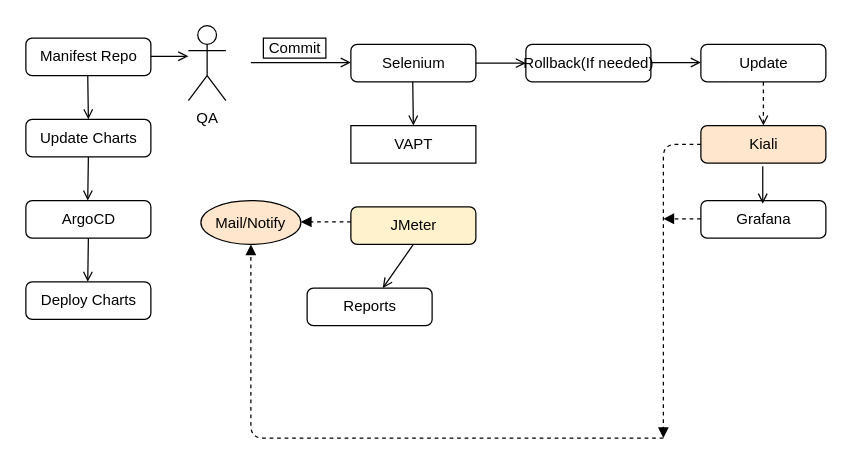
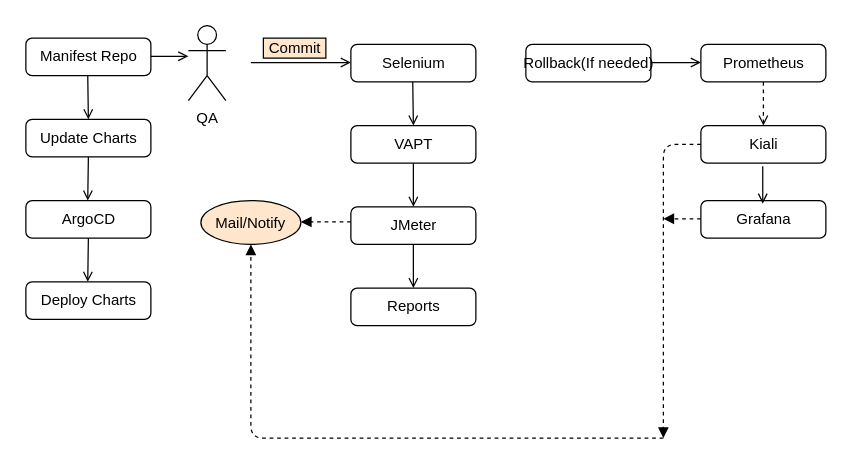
- <mxCell id="4" value="Commit" style="html=1;" parent="1" vertex="1"><mxGeometry x="210" y="30" width="50" height="16" as="geometry" /></mxCell>
+ <mxCell id="4" value="Commit" style="html=1;fillColor=#ffe6cc;" parent="1" vertex="1"><mxGeometry x="210" y="30" width="50" height="16" as="geometry" /></mxCell>
- <mxCell id="7" value="" style="html=1;rounded=0;labelBackgroundColor=none;align=left;spacingLeft=5;endArrow=open;endFill=0;" parent="1" source="5" target="6" edge="1"><mxGeometry relative="1" as="geometry" /></mxCell>
- <mxCell id="14" value="Update" style="html=1;rounded=1;absoluteArcSize=1;arcSize=10;" parent="1" vertex="1"><mxGeometry x="560" y="35" width="100" height="30" as="geometry" /></mxCell>
+ <mxCell id="14" value="Prometheus" style="html=1;rounded=1;absoluteArcSize=1;arcSize=10;" parent="1" vertex="1"><mxGeometry x="560" y="35" width="100" height="30" as="geometry" /></mxCell>
- <mxCell id="10" value="VAPT" style="html=1;absoluteArcSize=1;arcSize=10;rounded=0;" parent="9" vertex="1"><mxGeometry width="100" height="30" as="geometry" /></mxCell>
+ <mxCell id="10" value="VAPT" style="html=1;rounded=1;absoluteArcSize=1;arcSize=10;" parent="9" vertex="1"><mxGeometry width="100" height="30" as="geometry" /></mxCell>
- <mxCell id="15" value="Kiali" style="html=1;rounded=1;absoluteArcSize=1;arcSize=10;fillColor=#ffe6cc;" parent="1" vertex="1"><mxGeometry x="560" y="100" width="100" height="30" as="geometry" /></mxCell>
+ <mxCell id="15" value="Kiali" style="html=1;rounded=1;absoluteArcSize=1;arcSize=10;" parent="1" vertex="1"><mxGeometry x="560" y="100" width="100" height="30" as="geometry" /></mxCell>
+ <mxCell id="12" value="" style="html=1;rounded=0;labelBackgroundColor=none;align=left;spacingLeft=5;endArrow=open;endFill=0;" parent="9" source="10" target="11" edge="1"><mxGeometry relative="1" as="geometry" /></mxCell>
- <mxCell id="11" value="JMeter" style="html=1;rounded=1;absoluteArcSize=1;arcSize=10;fillColor=#fff2cc;" parent="9" vertex="1"><mxGeometry y="65" width="100" height="30" as="geometry" /></mxCell>
+ <mxCell id="11" value="JMeter" style="html=1;rounded=1;absoluteArcSize=1;arcSize=10;" parent="9" vertex="1"><mxGeometry y="65" width="100" height="30" as="geometry" /></mxCell>
- <mxCell id="18" value="Reports" style="html=1;rounded=1;absoluteArcSize=1;arcSize=10;" parent="1" vertex="1"><mxGeometry x="245" y="230" width="100" height="30" as="geometry" /></mxCell>
+ <mxCell id="18" value="Reports" style="html=1;rounded=1;absoluteArcSize=1;arcSize=10;" parent="1" vertex="1"><mxGeometry x="280" y="230" width="100" height="30" as="geometry" /></mxCell>
